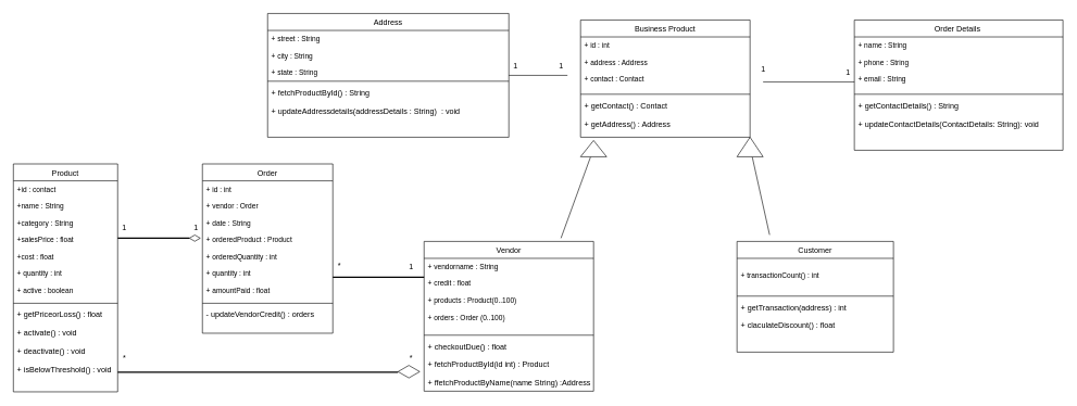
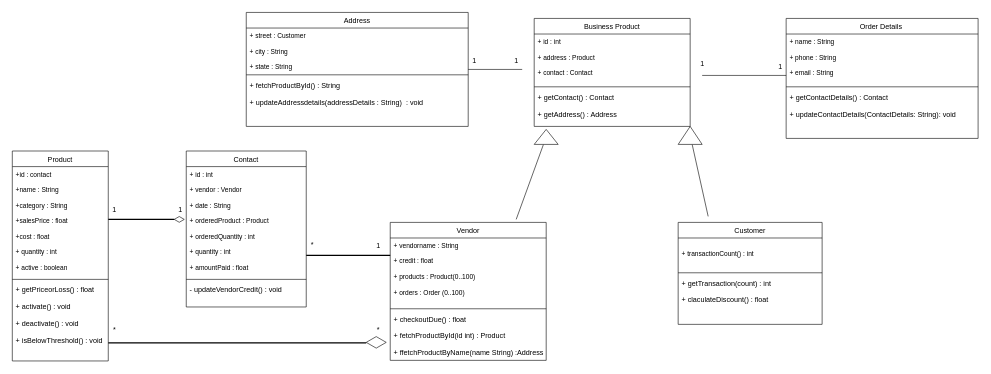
- <mxCell id="27" value="+ street : String&#10;&#10;+ city : String&#10;&#10;+ state : String" style="text;strokeColor=none;fillColor=none;align=left;verticalAlign=top;spacingLeft=4;spacingRight=4;overflow=hidden;rotatable=0;points=[[0,0.5],[1,0.5]];portConstraint=eastwest;fontSize=11;strokeWidth=30;labelBackgroundColor=none;labelBorderColor=none;" vertex="1" parent="26"><mxGeometry y="26" width="370" height="74" as="geometry" /></mxCell>
+ <mxCell id="27" value="+ street : Customer&#10;&#10;+ city : String&#10;&#10;+ state : String" style="text;strokeColor=none;fillColor=none;align=left;verticalAlign=top;spacingLeft=4;spacingRight=4;overflow=hidden;rotatable=0;points=[[0,0.5],[1,0.5]];portConstraint=eastwest;fontSize=11;strokeWidth=30;labelBackgroundColor=none;labelBorderColor=none;" vertex="1" parent="26"><mxGeometry y="26" width="370" height="74" as="geometry" /></mxCell>
- <mxCell id="19" value="+ id : int&#10;&#10;+ address : Address&#10;&#10;+ contact : Contact" style="text;strokeColor=none;fillColor=none;align=left;verticalAlign=top;spacingLeft=4;spacingRight=4;overflow=hidden;rotatable=0;points=[[0,0.5],[1,0.5]];portConstraint=eastwest;fontSize=11;strokeWidth=30;labelBackgroundColor=none;labelBorderColor=none;" vertex="1" parent="18"><mxGeometry y="26" width="260" height="84" as="geometry" /></mxCell>
+ <mxCell id="19" value="+ id : int&#10;&#10;+ address : Product&#10;&#10;+ contact : Contact" style="text;strokeColor=none;fillColor=none;align=left;verticalAlign=top;spacingLeft=4;spacingRight=4;overflow=hidden;rotatable=0;points=[[0,0.5],[1,0.5]];portConstraint=eastwest;fontSize=11;strokeWidth=30;labelBackgroundColor=none;labelBorderColor=none;" vertex="1" parent="18"><mxGeometry y="26" width="260" height="84" as="geometry" /></mxCell>
- <mxCell id="25" value="+ getContactDetails() : String&#10;&#10;+ updateContactDetails(ContactDetails: String): void" style="text;strokeColor=none;fillColor=none;align=left;verticalAlign=top;spacingLeft=4;spacingRight=4;overflow=hidden;rotatable=0;points=[[0,0.5],[1,0.5]];portConstraint=eastwest;labelBackgroundColor=none;labelBorderColor=none;" vertex="1" parent="22"><mxGeometry y="118" width="320" height="82" as="geometry" /></mxCell>
+ <mxCell id="25" value="+ getContactDetails() : Contact&#10;&#10;+ updateContactDetails(ContactDetails: String): void" style="text;strokeColor=none;fillColor=none;align=left;verticalAlign=top;spacingLeft=4;spacingRight=4;overflow=hidden;rotatable=0;points=[[0,0.5],[1,0.5]];portConstraint=eastwest;labelBackgroundColor=none;labelBorderColor=none;" vertex="1" parent="22"><mxGeometry y="118" width="320" height="82" as="geometry" /></mxCell>
- <mxCell id="6" value="Order&#10;&#10;&#10;&#10;&#10;&#10;&#10;&#10;&#10;" style="swimlane;fontStyle=0;align=center;verticalAlign=top;childLayout=stackLayout;horizontal=1;startSize=26;horizontalStack=0;resizeParent=1;resizeParentMax=0;resizeLast=0;collapsible=1;marginBottom=0;labelBackgroundColor=none;labelBorderColor=none;" vertex="1" parent="1"><mxGeometry x="310" y="251" width="200" height="260" as="geometry" /></mxCell>
+ <mxCell id="6" value="Contact&#10;&#10;&#10;&#10;&#10;&#10;&#10;&#10;&#10;" style="swimlane;fontStyle=0;align=center;verticalAlign=top;childLayout=stackLayout;horizontal=1;startSize=26;horizontalStack=0;resizeParent=1;resizeParentMax=0;resizeLast=0;collapsible=1;marginBottom=0;labelBackgroundColor=none;labelBorderColor=none;" vertex="1" parent="1"><mxGeometry x="310" y="251" width="200" height="260" as="geometry" /></mxCell>
- <mxCell id="7" value="+ id : int&#10;&#10;+ vendor : Order&#10;&#10;+ date : String&#10;&#10;+ orderedProduct : Product&#10;&#10;+ orderedQuantity : int&#10;&#10;+ quantity : int&#10;&#10;+ amountPaid : float" style="text;strokeColor=none;fillColor=none;align=left;verticalAlign=top;spacingLeft=4;spacingRight=4;overflow=hidden;rotatable=0;points=[[0,0.5],[1,0.5]];portConstraint=eastwest;fontSize=11;strokeWidth=30;labelBackgroundColor=none;labelBorderColor=none;" vertex="1" parent="6"><mxGeometry y="26" width="200" height="184" as="geometry" /></mxCell>
+ <mxCell id="7" value="+ id : int&#10;&#10;+ vendor : Vendor&#10;&#10;+ date : String&#10;&#10;+ orderedProduct : Product&#10;&#10;+ orderedQuantity : int&#10;&#10;+ quantity : int&#10;&#10;+ amountPaid : float" style="text;strokeColor=none;fillColor=none;align=left;verticalAlign=top;spacingLeft=4;spacingRight=4;overflow=hidden;rotatable=0;points=[[0,0.5],[1,0.5]];portConstraint=eastwest;fontSize=11;strokeWidth=30;labelBackgroundColor=none;labelBorderColor=none;" vertex="1" parent="6"><mxGeometry y="26" width="200" height="184" as="geometry" /></mxCell>
- <mxCell id="17" value="+ getTransaction(address) : int&#10;&#10;+ claculateDiscount() : float " style="text;strokeColor=none;fillColor=none;align=left;verticalAlign=top;spacingLeft=4;spacingRight=4;overflow=hidden;rotatable=0;points=[[0,0.5],[1,0.5]];portConstraint=eastwest;labelBackgroundColor=none;labelBorderColor=none;" vertex="1" parent="14"><mxGeometry y="88" width="240" height="82" as="geometry" /></mxCell>
+ <mxCell id="17" value="+ getTransaction(count) : int&#10;&#10;+ claculateDiscount() : float " style="text;strokeColor=none;fillColor=none;align=left;verticalAlign=top;spacingLeft=4;spacingRight=4;overflow=hidden;rotatable=0;points=[[0,0.5],[1,0.5]];portConstraint=eastwest;labelBackgroundColor=none;labelBorderColor=none;" vertex="1" parent="14"><mxGeometry y="88" width="240" height="82" as="geometry" /></mxCell>
- <mxCell id="9" value="- updateVendorCredit() : orders" style="text;strokeColor=none;fillColor=none;align=left;verticalAlign=top;spacingLeft=4;spacingRight=4;overflow=hidden;rotatable=0;points=[[0,0.5],[1,0.5]];portConstraint=eastwest;labelBackgroundColor=none;labelBorderColor=none;" vertex="1" parent="6"><mxGeometry y="218" width="200" height="42" as="geometry" /></mxCell>
+ <mxCell id="9" value="- updateVendorCredit() : void" style="text;strokeColor=none;fillColor=none;align=left;verticalAlign=top;spacingLeft=4;spacingRight=4;overflow=hidden;rotatable=0;points=[[0,0.5],[1,0.5]];portConstraint=eastwest;labelBackgroundColor=none;labelBorderColor=none;" vertex="1" parent="6"><mxGeometry y="218" width="200" height="42" as="geometry" /></mxCell>
